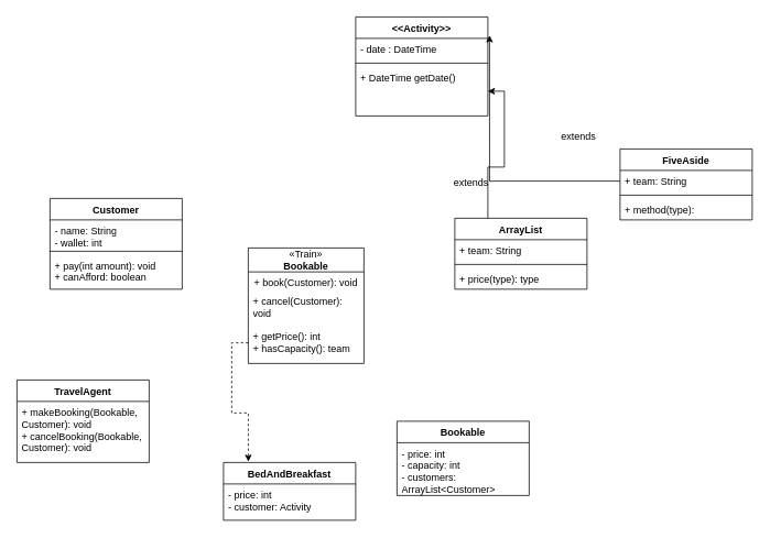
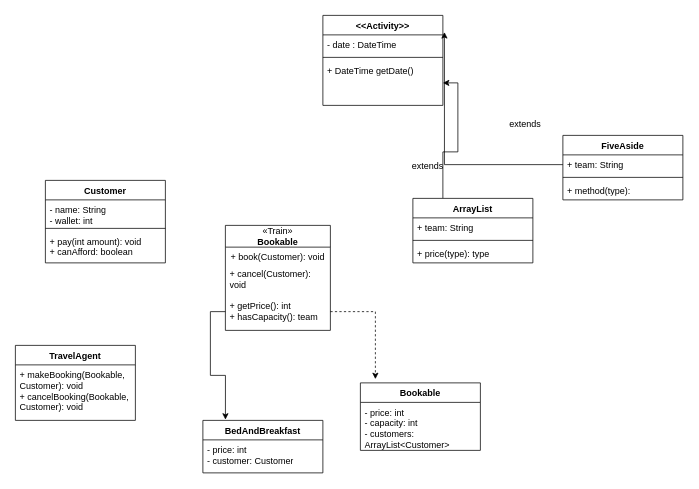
+ <mxCell id="20" style="edgeStyle=orthogonalEdgeStyle;rounded=0;orthogonalLoop=1;jettySize=auto;html=1;exitX=1;exitY=0.5;exitDx=0;exitDy=0;entryX=0.125;entryY=-0.056;entryDx=0;entryDy=0;entryPerimeter=0;dashed=1;" edge="1" parent="1" source="9" target="12"><mxGeometry relative="1" as="geometry" /></mxCell>
- <mxCell id="21" style="edgeStyle=orthogonalEdgeStyle;rounded=0;orthogonalLoop=1;jettySize=auto;html=1;exitX=0;exitY=0.5;exitDx=0;exitDy=0;entryX=0.188;entryY=-0.014;entryDx=0;entryDy=0;entryPerimeter=0;dashed=1;" edge="1" parent="1" source="9" target="14"><mxGeometry relative="1" as="geometry" /></mxCell>
+ <mxCell id="21" style="edgeStyle=orthogonalEdgeStyle;rounded=0;orthogonalLoop=1;jettySize=auto;html=1;exitX=0;exitY=0.5;exitDx=0;exitDy=0;entryX=0.188;entryY=-0.014;entryDx=0;entryDy=0;entryPerimeter=0;dashed=0;" edge="1" parent="1" source="9" target="14"><mxGeometry relative="1" as="geometry" /></mxCell>
- <mxCell id="15" value="- price: int&lt;div&gt;- customer: Activity&lt;/div&gt;" style="text;strokeColor=none;fillColor=none;align=left;verticalAlign=top;spacingLeft=4;spacingRight=4;overflow=hidden;rotatable=0;points=[[0,0.5],[1,0.5]];portConstraint=eastwest;whiteSpace=wrap;html=1;" vertex="1" parent="14"><mxGeometry y="26" width="160" height="44" as="geometry" /></mxCell>
+ <mxCell id="15" value="- price: int&lt;div&gt;- customer: Customer&lt;/div&gt;" style="text;strokeColor=none;fillColor=none;align=left;verticalAlign=top;spacingLeft=4;spacingRight=4;overflow=hidden;rotatable=0;points=[[0,0.5],[1,0.5]];portConstraint=eastwest;whiteSpace=wrap;html=1;" vertex="1" parent="14"><mxGeometry y="26" width="160" height="44" as="geometry" /></mxCell>
